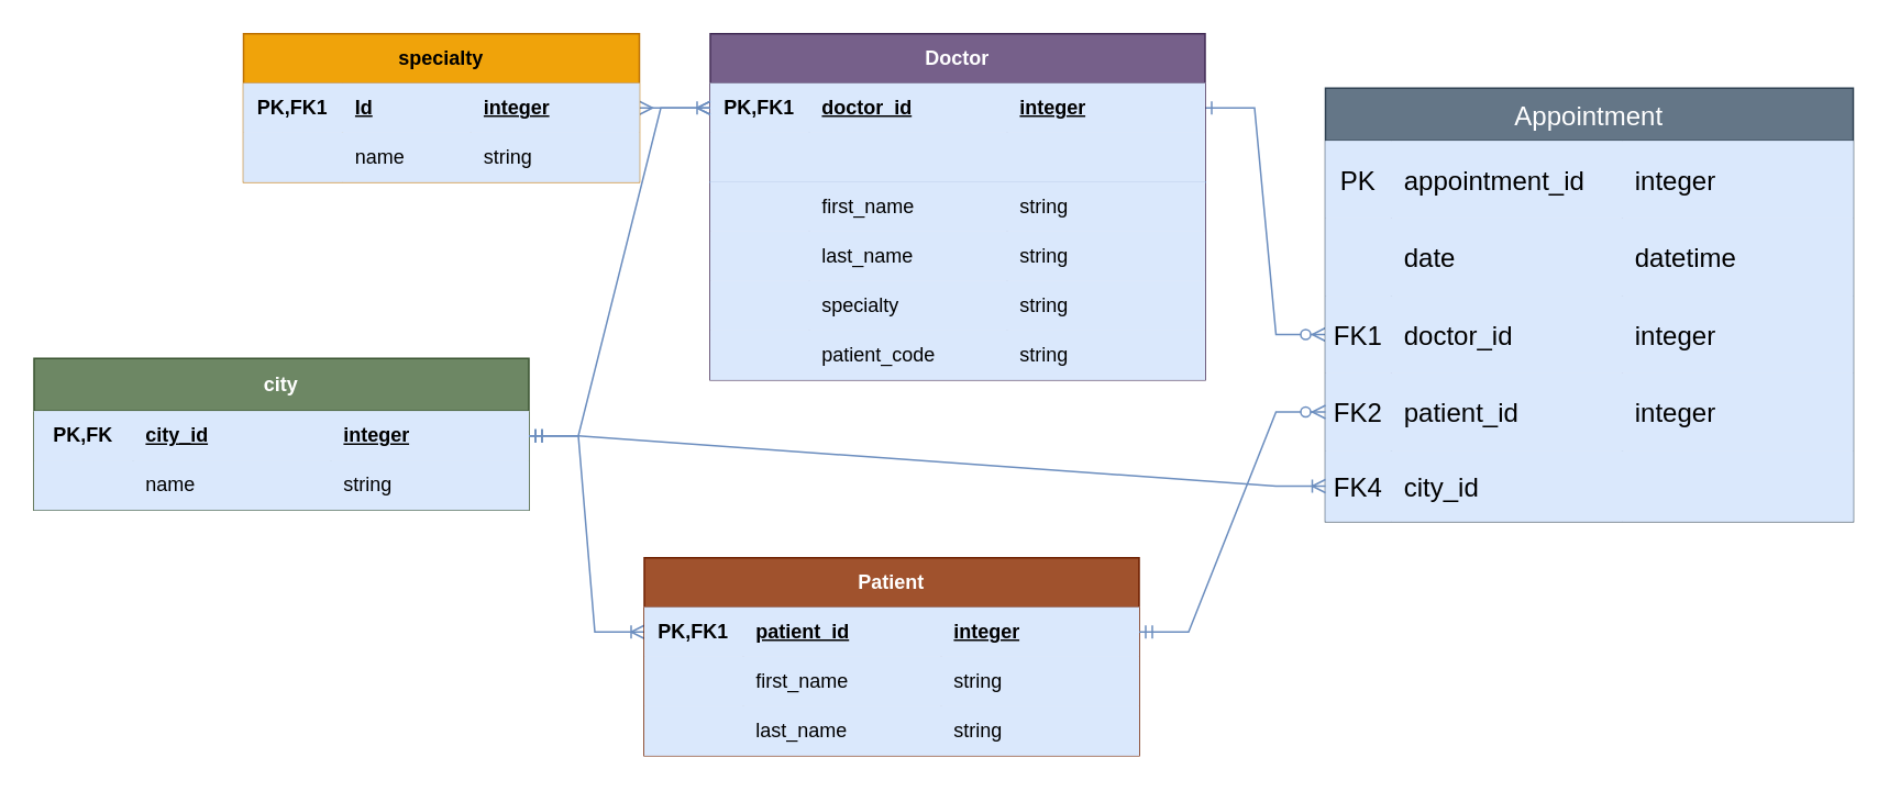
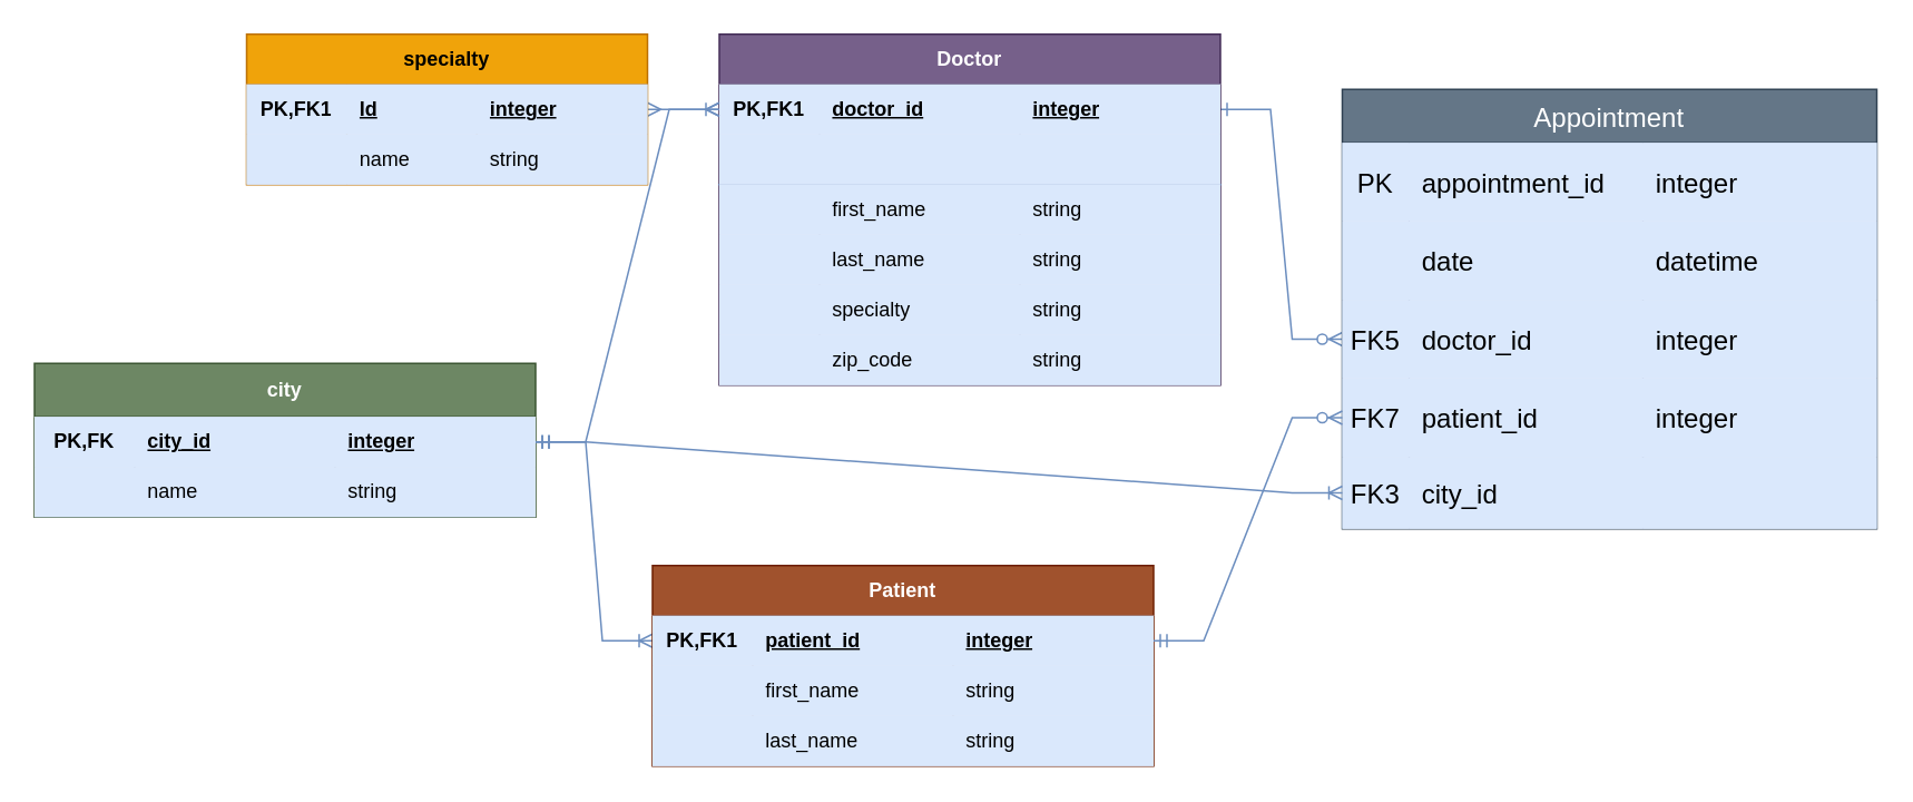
- <mxCell id="13" value="FK1" style="shape=partialRectangle;html=1;whiteSpace=wrap;connectable=0;fillColor=#dae8fc;top=0;left=0;bottom=0;right=0;overflow=hidden;pointerEvents=1;strokeColor=#6c8ebf;fontSize=16;" vertex="1" parent="12"><mxGeometry width="40" height="47" as="geometry"><mxRectangle width="40" height="47" as="alternateBounds" /></mxGeometry></mxCell>
+ <mxCell id="13" value="FK5" style="shape=partialRectangle;html=1;whiteSpace=wrap;connectable=0;fillColor=#dae8fc;top=0;left=0;bottom=0;right=0;overflow=hidden;pointerEvents=1;strokeColor=#6c8ebf;fontSize=16;" vertex="1" parent="12"><mxGeometry width="40" height="47" as="geometry"><mxRectangle width="40" height="47" as="alternateBounds" /></mxGeometry></mxCell>
- <mxCell id="48" value="patient_code&amp;nbsp;" style="shape=partialRectangle;connectable=0;fillColor=#dae8fc;top=0;left=0;bottom=0;right=0;align=left;spacingLeft=6;overflow=hidden;html=1;whiteSpace=wrap;strokeColor=#6c8ebf;" vertex="1" parent="46"><mxGeometry x="60" width="120" height="30" as="geometry"><mxRectangle width="120" height="30" as="alternateBounds" /></mxGeometry></mxCell>
+ <mxCell id="48" value="zip_code&amp;nbsp;" style="shape=partialRectangle;connectable=0;fillColor=#dae8fc;top=0;left=0;bottom=0;right=0;align=left;spacingLeft=6;overflow=hidden;html=1;whiteSpace=wrap;strokeColor=#6c8ebf;" vertex="1" parent="46"><mxGeometry x="60" width="120" height="30" as="geometry"><mxRectangle width="120" height="30" as="alternateBounds" /></mxGeometry></mxCell>
- <mxCell id="17" value="FK2" style="shape=partialRectangle;html=1;whiteSpace=wrap;connectable=0;fillColor=#dae8fc;top=0;left=0;bottom=0;right=0;overflow=hidden;pointerEvents=1;strokeColor=#6c8ebf;fontSize=16;" vertex="1" parent="16"><mxGeometry width="40" height="47" as="geometry"><mxRectangle width="40" height="47" as="alternateBounds" /></mxGeometry></mxCell>
+ <mxCell id="17" value="FK7" style="shape=partialRectangle;html=1;whiteSpace=wrap;connectable=0;fillColor=#dae8fc;top=0;left=0;bottom=0;right=0;overflow=hidden;pointerEvents=1;strokeColor=#6c8ebf;fontSize=16;" vertex="1" parent="16"><mxGeometry width="40" height="47" as="geometry"><mxRectangle width="40" height="47" as="alternateBounds" /></mxGeometry></mxCell>
- <mxCell id="21" value="FK4" style="shape=partialRectangle;html=1;whiteSpace=wrap;connectable=0;fillColor=#dae8fc;top=0;left=0;bottom=0;right=0;overflow=hidden;pointerEvents=1;strokeColor=#6c8ebf;fontSize=16;" vertex="1" parent="20"><mxGeometry width="40" height="43" as="geometry"><mxRectangle width="40" height="43" as="alternateBounds" /></mxGeometry></mxCell>
+ <mxCell id="21" value="FK3" style="shape=partialRectangle;html=1;whiteSpace=wrap;connectable=0;fillColor=#dae8fc;top=0;left=0;bottom=0;right=0;overflow=hidden;pointerEvents=1;strokeColor=#6c8ebf;fontSize=16;" vertex="1" parent="20"><mxGeometry width="40" height="43" as="geometry"><mxRectangle width="40" height="43" as="alternateBounds" /></mxGeometry></mxCell>
